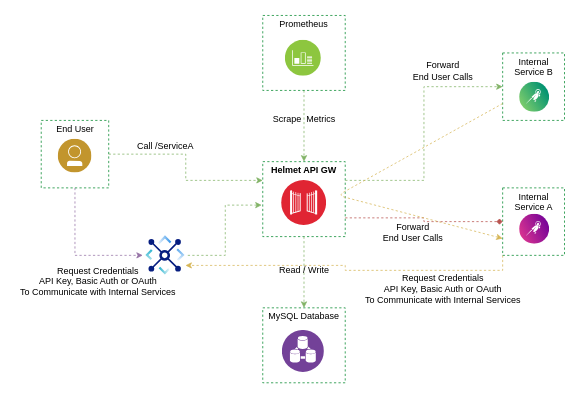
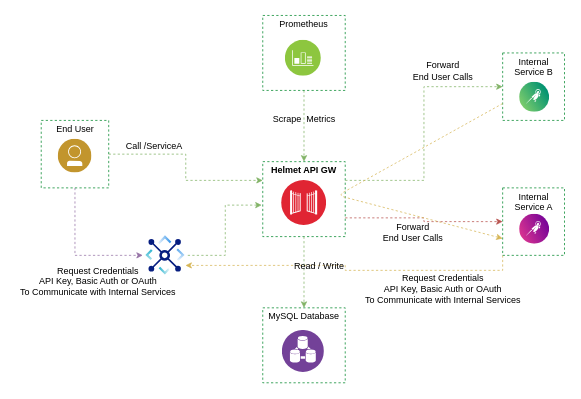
- <mxCell id="25" value="Call /ServiceA" style="text;html=1;align=center;verticalAlign=middle;resizable=0;points=[];autosize=1;strokeColor=none;" parent="1" vertex="1"><mxGeometry x="175" y="185" width="90" height="20" as="geometry" /></mxCell>
+ <mxCell id="25" value="Call /ServiceA" style="text;html=1;align=center;verticalAlign=middle;resizable=0;points=[];autosize=1;strokeColor=none;" parent="1" vertex="1"><mxGeometry x="160" y="185" width="90" height="20" as="geometry" /></mxCell>
- <mxCell id="13" style="edgeStyle=orthogonalEdgeStyle;rounded=0;orthogonalLoop=1;jettySize=auto;html=1;exitX=1;exitY=0.75;exitDx=0;exitDy=0;entryX=0;entryY=0.5;entryDx=0;entryDy=0;dashed=1;fillColor=#f8cecc;strokeColor=#b85450;endArrow=diamond;" parent="1" source="2" target="10" edge="1"><mxGeometry relative="1" as="geometry" /></mxCell>
+ <mxCell id="13" style="edgeStyle=orthogonalEdgeStyle;rounded=0;orthogonalLoop=1;jettySize=auto;html=1;exitX=1;exitY=0.75;exitDx=0;exitDy=0;entryX=0;entryY=0.5;entryDx=0;entryDy=0;dashed=1;fillColor=#f8cecc;strokeColor=#b85450;" parent="1" source="2" target="10" edge="1"><mxGeometry relative="1" as="geometry" /></mxCell>
- <mxCell id="22" value="Read / Write" style="text;html=1;align=center;verticalAlign=middle;resizable=0;points=[];autosize=1;strokeColor=none;" parent="1" vertex="1"><mxGeometry x="365" y="350" width="80" height="20" as="geometry" /></mxCell>
+ <mxCell id="22" value="Read / Write" style="text;html=1;align=center;verticalAlign=middle;resizable=0;points=[];autosize=1;strokeColor=none;" parent="1" vertex="1"><mxGeometry x="385" y="345" width="80" height="20" as="geometry" /></mxCell>
